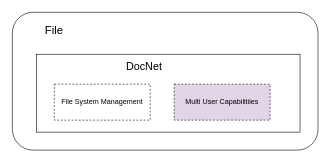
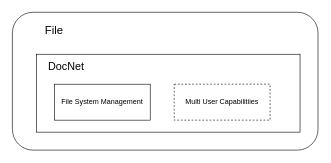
- <mxCell id="7" value="&lt;font style=&quot;font-size: 18px&quot;&gt;DocNet&lt;/font&gt;" style="text;html=1;strokeColor=none;fillColor=none;align=center;verticalAlign=middle;whiteSpace=wrap;rounded=0;" vertex="1" parent="1"><mxGeometry x="220" y="100" width="40" height="20" as="geometry" /></mxCell>
+ <mxCell id="7" value="&lt;font style=&quot;font-size: 18px&quot;&gt;DocNet&lt;/font&gt;" style="text;html=1;strokeColor=none;fillColor=none;align=center;verticalAlign=middle;whiteSpace=wrap;rounded=0;" vertex="1" parent="1"><mxGeometry x="90" y="100" width="40" height="20" as="geometry" /></mxCell>
- <mxCell id="5" value="File System Management" style="rounded=0;whiteSpace=wrap;html=1;dashed=1;" vertex="1" parent="1"><mxGeometry x="90" y="140" width="160" height="60" as="geometry" /></mxCell>
+ <mxCell id="5" value="File System Management" style="rounded=0;whiteSpace=wrap;html=1;dashed=0;" vertex="1" parent="1"><mxGeometry x="90" y="140" width="160" height="60" as="geometry" /></mxCell>
- <mxCell id="6" value="Multi User Capabilitiies" style="rounded=0;whiteSpace=wrap;html=1;dashed=1;fillColor=#e1d5e7;" vertex="1" parent="1"><mxGeometry x="290" y="140" width="160" height="60" as="geometry" /></mxCell>
+ <mxCell id="6" value="Multi User Capabilitiies" style="rounded=0;whiteSpace=wrap;html=1;dashed=1;" vertex="1" parent="1"><mxGeometry x="290" y="140" width="160" height="60" as="geometry" /></mxCell>
